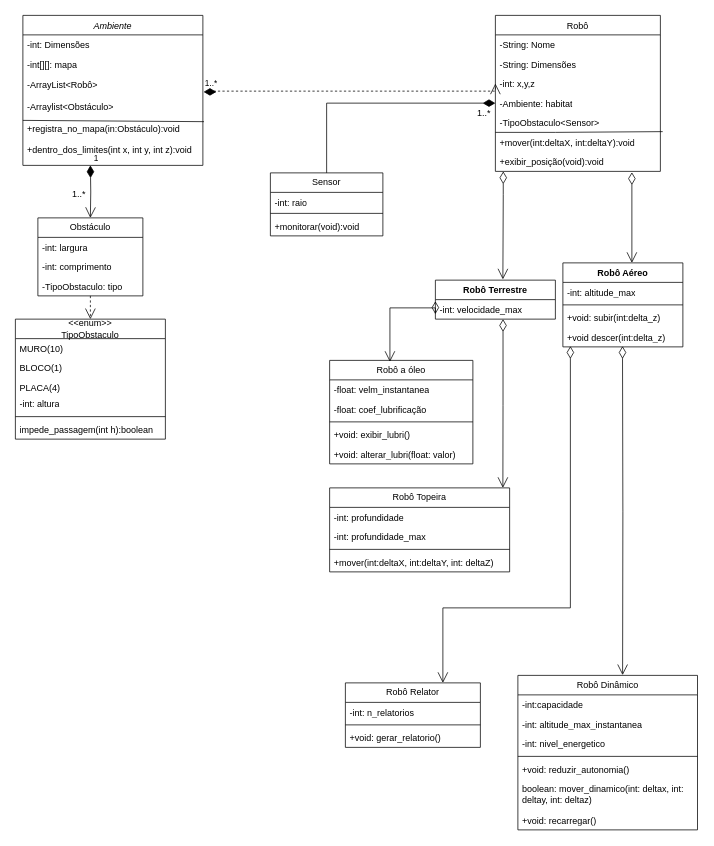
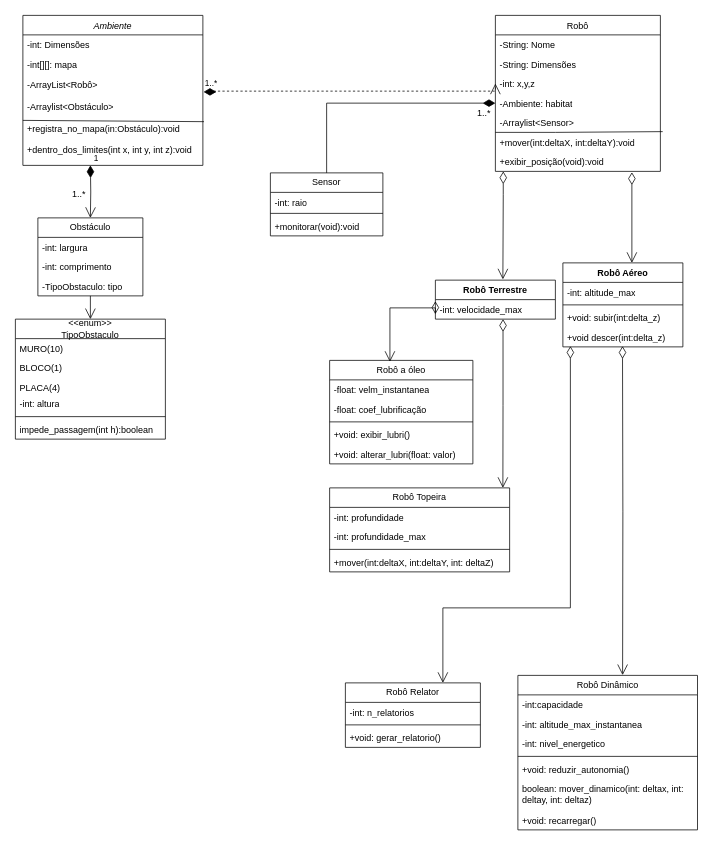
- <mxCell id="14" value="-TipoObstaculo&amp;lt;Sensor&amp;gt;" style="text;strokeColor=none;fillColor=none;align=left;verticalAlign=top;spacingLeft=4;spacingRight=4;overflow=hidden;rotatable=0;points=[[0,0.5],[1,0.5]];portConstraint=eastwest;whiteSpace=wrap;html=1;" parent="9" vertex="1"><mxGeometry y="130" width="220" height="26" as="geometry" /></mxCell>
+ <mxCell id="14" value="-Arraylist&amp;lt;Sensor&amp;gt;" style="text;strokeColor=none;fillColor=none;align=left;verticalAlign=top;spacingLeft=4;spacingRight=4;overflow=hidden;rotatable=0;points=[[0,0.5],[1,0.5]];portConstraint=eastwest;whiteSpace=wrap;html=1;" parent="9" vertex="1"><mxGeometry y="130" width="220" height="26" as="geometry" /></mxCell>
- <mxCell id="33" value="" style="endArrow=open;endFill=1;endSize=12;html=1;rounded=0;exitX=0.5;exitY=1;exitDx=0;exitDy=0;entryX=0.5;entryY=0;entryDx=0;entryDy=0;dashed=1;" parent="1" source="27" target="34" edge="1"><mxGeometry width="160" relative="1" as="geometry"><mxPoint x="320" y="310" as="sourcePoint" /><mxPoint x="120" y="480" as="targetPoint" /></mxGeometry></mxCell>
+ <mxCell id="33" value="" style="endArrow=open;endFill=1;endSize=12;html=1;rounded=0;exitX=0.5;exitY=1;exitDx=0;exitDy=0;entryX=0.5;entryY=0;entryDx=0;entryDy=0;" parent="1" source="27" target="34" edge="1"><mxGeometry width="160" relative="1" as="geometry"><mxPoint x="320" y="310" as="sourcePoint" /><mxPoint x="120" y="480" as="targetPoint" /></mxGeometry></mxCell>
